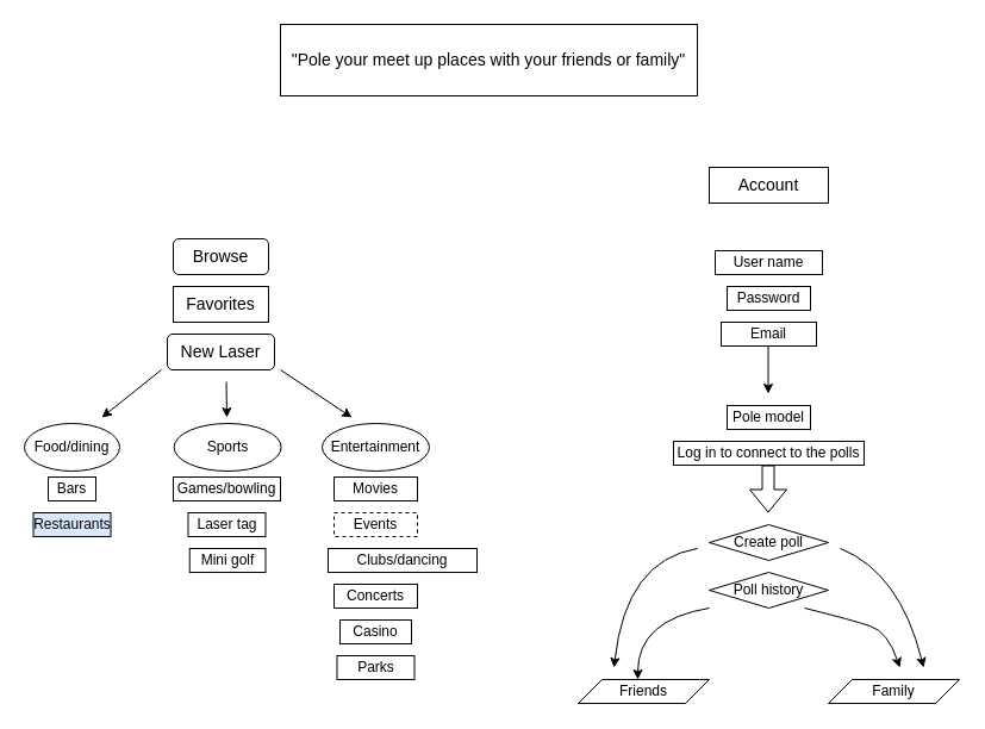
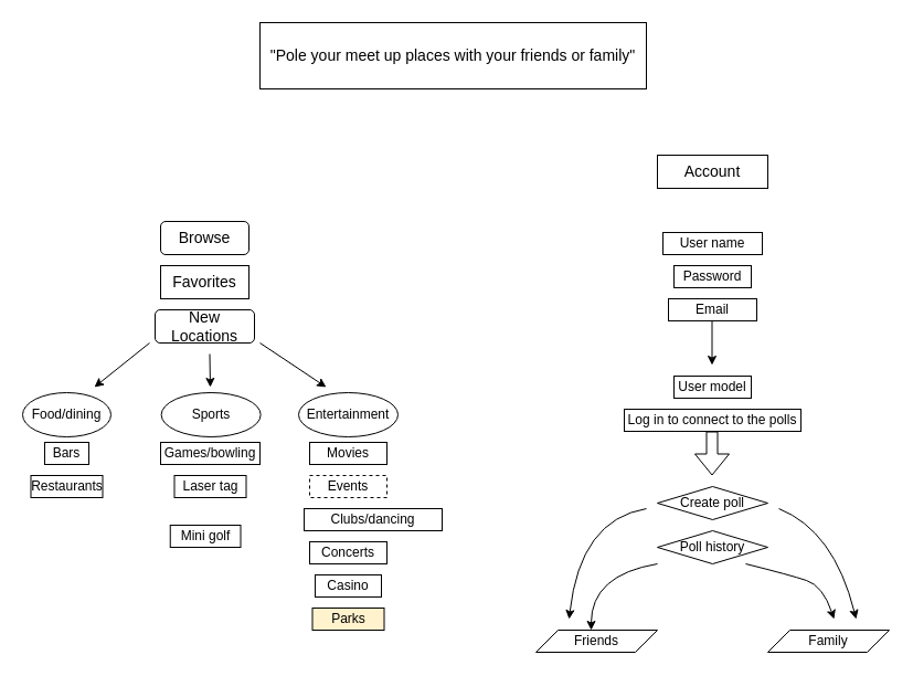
- <mxCell id="5" value="&lt;font style=&quot;font-size: 14px;&quot;&gt;New Laser&lt;/font&gt;" style="rounded=1;whiteSpace=wrap;html=1;" vertex="1" parent="1"><mxGeometry x="140" y="280" width="90" height="30" as="geometry" /></mxCell>
+ <mxCell id="5" value="&lt;font style=&quot;font-size: 14px;&quot;&gt;New Locations&lt;/font&gt;" style="rounded=1;whiteSpace=wrap;html=1;" vertex="1" parent="1"><mxGeometry x="140" y="280" width="90" height="30" as="geometry" /></mxCell>
- <mxCell id="25" value="Pole model" style="rounded=0;whiteSpace=wrap;html=1;" vertex="1" parent="1"><mxGeometry x="610" y="340" width="70" height="20" as="geometry" /></mxCell>
+ <mxCell id="25" value="User model" style="rounded=0;whiteSpace=wrap;html=1;" vertex="1" parent="1"><mxGeometry x="610" y="340" width="70" height="20" as="geometry" /></mxCell>
- <mxCell id="8" value="Restaurants" style="rounded=0;whiteSpace=wrap;html=1;fillColor=#dae8fc;" vertex="1" parent="1"><mxGeometry x="27.5" y="430" width="65" height="20" as="geometry" /></mxCell>
+ <mxCell id="8" value="Restaurants" style="rounded=0;whiteSpace=wrap;html=1;" vertex="1" parent="1"><mxGeometry x="27.5" y="430" width="65" height="20" as="geometry" /></mxCell>
- <mxCell id="13" value="Mini golf" style="rounded=0;whiteSpace=wrap;html=1;" vertex="1" parent="1"><mxGeometry x="158.75" y="460" width="63.75" height="20" as="geometry" /></mxCell>
+ <mxCell id="13" value="Mini golf" style="rounded=0;whiteSpace=wrap;html=1;" vertex="1" parent="1"><mxGeometry x="153.75" y="475" width="63.75" height="20" as="geometry" /></mxCell>
- <mxCell id="19" value="Parks" style="rounded=0;whiteSpace=wrap;html=1;" vertex="1" parent="1"><mxGeometry x="282.5" y="550" width="65" height="20" as="geometry" /></mxCell>
+ <mxCell id="19" value="Parks" style="rounded=0;whiteSpace=wrap;html=1;fillColor=#fff2cc;" vertex="1" parent="1"><mxGeometry x="282.5" y="550" width="65" height="20" as="geometry" /></mxCell>
